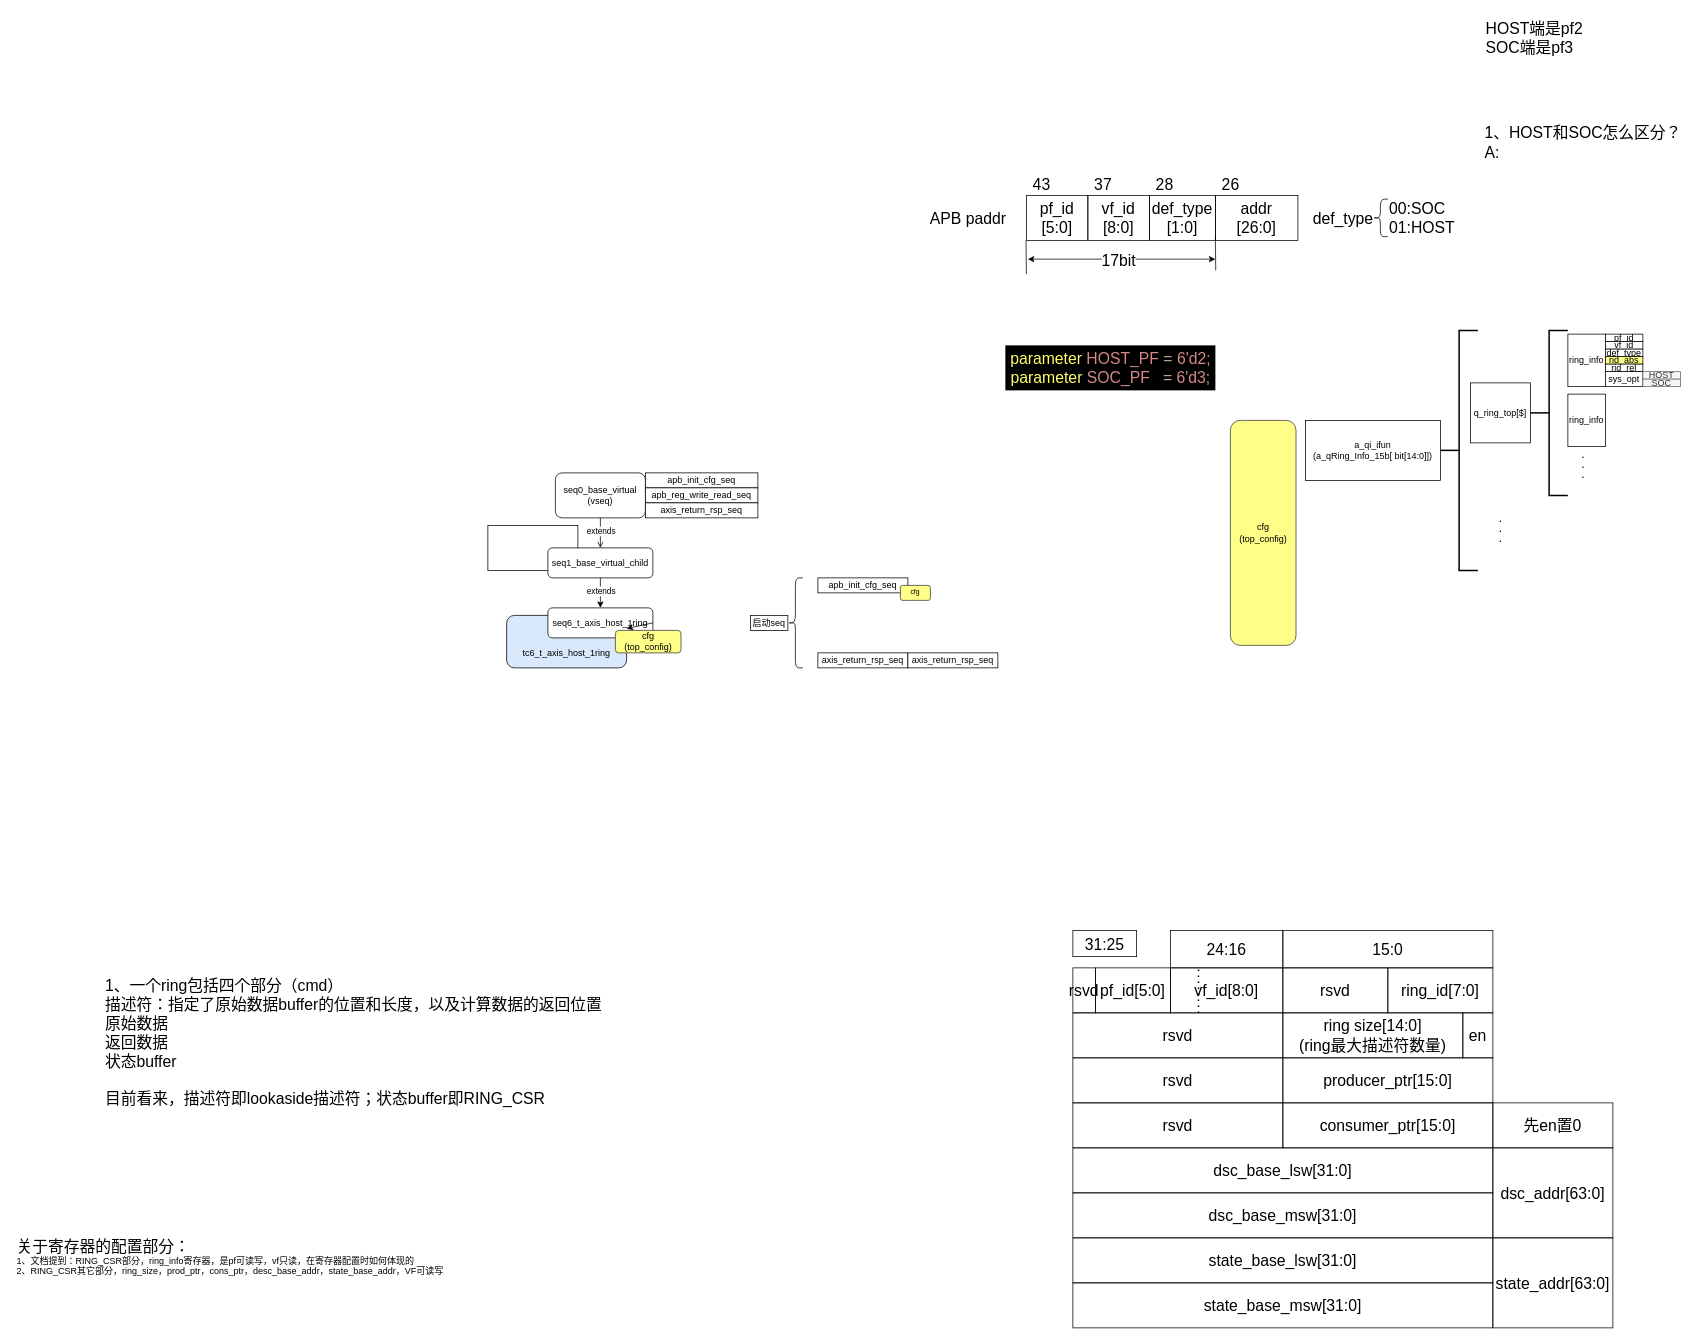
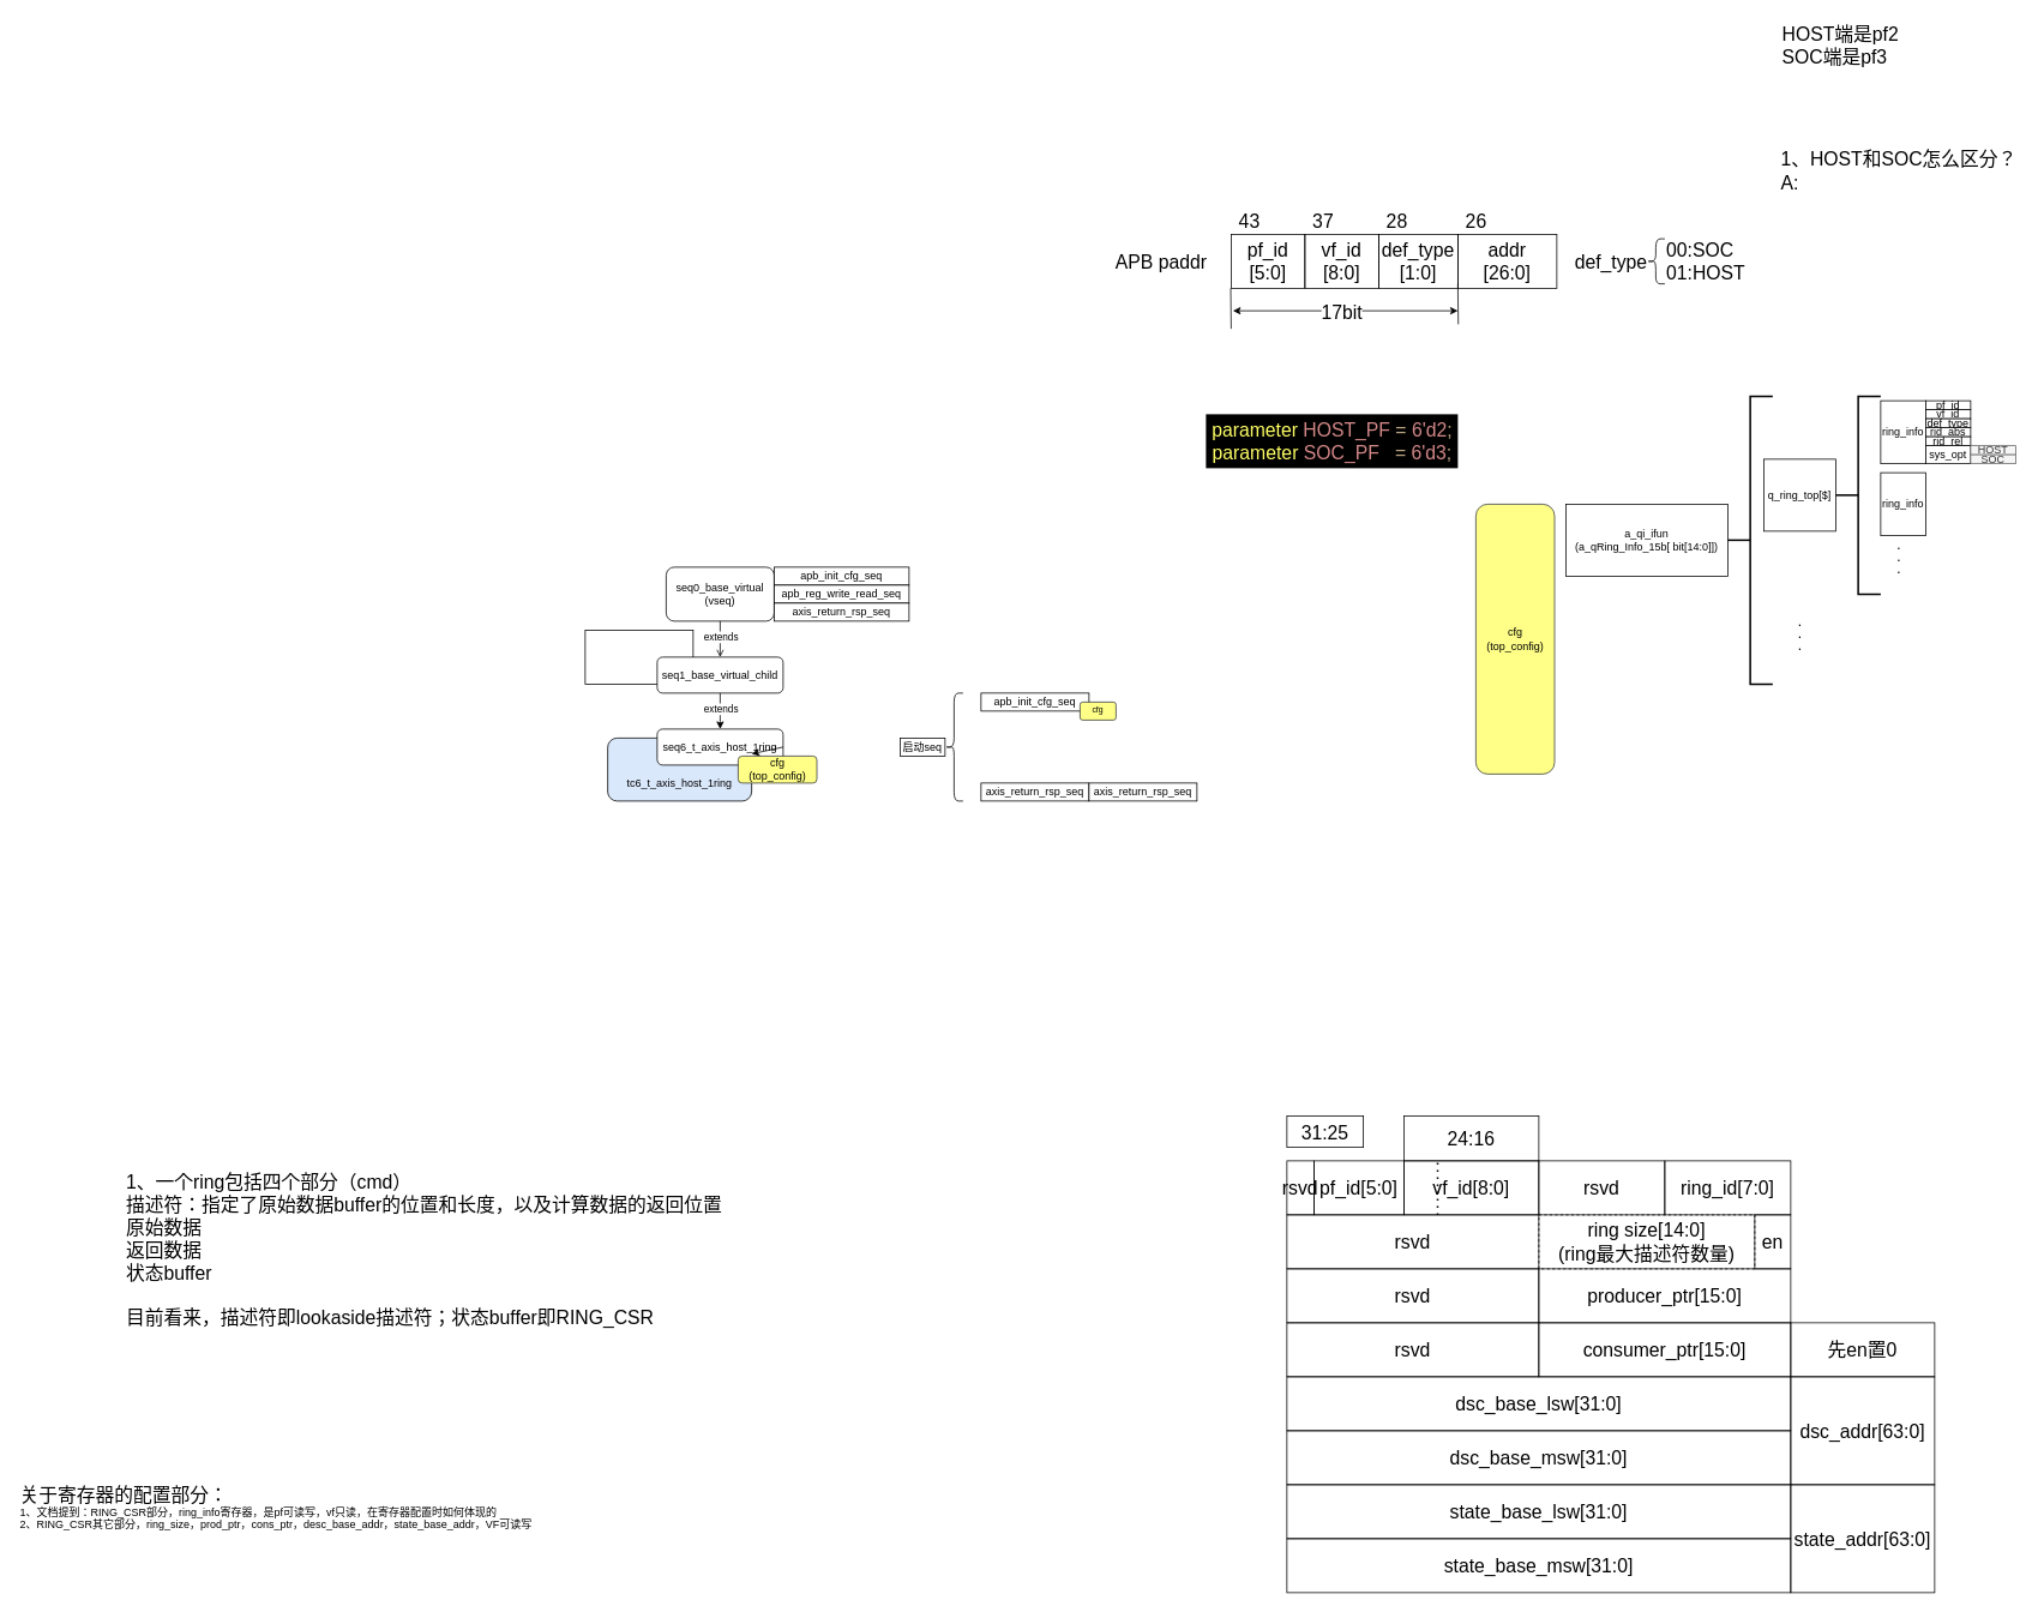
- <mxCell id="39" value="rid_abs" style="rounded=0;whiteSpace=wrap;html=1;fillColor=#ffff88;" vertex="1" parent="34"><mxGeometry x="50" y="30" width="50" height="10" as="geometry" /></mxCell>
+ <mxCell id="39" value="rid_abs" style="rounded=0;whiteSpace=wrap;html=1;" vertex="1" parent="34"><mxGeometry x="50" y="30" width="50" height="10" as="geometry" /></mxCell>
- <mxCell id="90" value="15:0" style="rounded=0;whiteSpace=wrap;html=1;fillColor=none;fontSize=21;" vertex="1" parent="1"><mxGeometry x="1710" y="1240" width="280" height="50" as="geometry" /></mxCell>
- <mxCell id="76" value="ring size[14:0]&lt;br&gt;(ring最大描述符数量)" style="rounded=0;whiteSpace=wrap;html=1;fillColor=none;fontSize=21;" vertex="1" parent="1"><mxGeometry x="1710" y="1350" width="240" height="60" as="geometry" /></mxCell>
+ <mxCell id="76" value="ring size[14:0]&lt;br&gt;(ring最大描述符数量)" style="rounded=0;whiteSpace=wrap;html=1;fillColor=none;fontSize=21;dashed=1;" vertex="1" parent="1"><mxGeometry x="1710" y="1350" width="240" height="60" as="geometry" /></mxCell>
